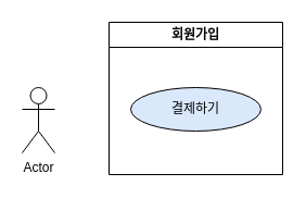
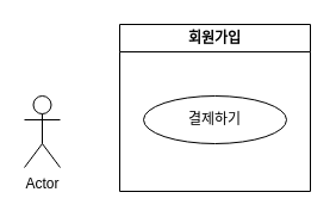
- <mxCell id="4" value="&lt;font style=&quot;vertical-align: inherit;&quot;&gt;&lt;font style=&quot;vertical-align: inherit;&quot;&gt;&lt;font style=&quot;vertical-align: inherit;&quot;&gt;&lt;font style=&quot;vertical-align: inherit;&quot;&gt;&lt;font style=&quot;vertical-align: inherit;&quot;&gt;&lt;font style=&quot;vertical-align: inherit;&quot;&gt;결제하기&lt;/font&gt;&lt;/font&gt;&lt;/font&gt;&lt;/font&gt;&lt;br&gt;&lt;/font&gt;&lt;/font&gt;" style="ellipse;whiteSpace=wrap;html=1;fillColor=#dae8fc;" parent="3" vertex="1"><mxGeometry x="20" y="60" width="120" height="40" as="geometry" /></mxCell>
+ <mxCell id="4" value="&lt;font style=&quot;vertical-align: inherit;&quot;&gt;&lt;font style=&quot;vertical-align: inherit;&quot;&gt;&lt;font style=&quot;vertical-align: inherit;&quot;&gt;&lt;font style=&quot;vertical-align: inherit;&quot;&gt;&lt;font style=&quot;vertical-align: inherit;&quot;&gt;&lt;font style=&quot;vertical-align: inherit;&quot;&gt;결제하기&lt;/font&gt;&lt;/font&gt;&lt;/font&gt;&lt;/font&gt;&lt;br&gt;&lt;/font&gt;&lt;/font&gt;" style="ellipse;whiteSpace=wrap;html=1;" parent="3" vertex="1"><mxGeometry x="20" y="60" width="120" height="40" as="geometry" /></mxCell>
